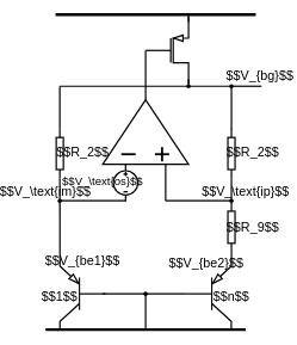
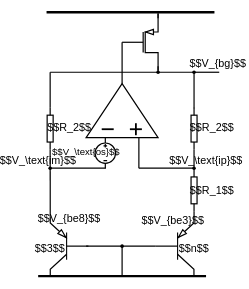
- <mxCell id="28" value="&lt;font style=&quot;font-size: 18px;&quot;&gt;$$R_9$$&lt;/font&gt;" style="text;html=1;align=center;verticalAlign=middle;whiteSpace=wrap;rounded=0;" parent="1" vertex="1"><mxGeometry x="310" y="302" width="60" height="30" as="geometry" /></mxCell>
+ <mxCell id="28" value="&lt;font style=&quot;font-size: 18px;&quot;&gt;$$R_1$$&lt;/font&gt;" style="text;html=1;align=center;verticalAlign=middle;whiteSpace=wrap;rounded=0;" parent="1" vertex="1"><mxGeometry x="310" y="302" width="60" height="30" as="geometry" /></mxCell>
- <mxCell id="34" value="&lt;font style=&quot;font-size: 18px;&quot;&gt;$$V_{be1}$$&lt;/font&gt;" style="text;html=1;align=center;verticalAlign=middle;whiteSpace=wrap;rounded=0;" parent="1" vertex="1"><mxGeometry x="72" y="350" width="60" height="30" as="geometry" /></mxCell>
+ <mxCell id="34" value="&lt;font style=&quot;font-size: 18px;&quot;&gt;$$V_{be8}$$&lt;/font&gt;" style="text;html=1;align=center;verticalAlign=middle;whiteSpace=wrap;rounded=0;" parent="1" vertex="1"><mxGeometry x="72" y="350" width="60" height="30" as="geometry" /></mxCell>
- <mxCell id="35" value="&lt;font style=&quot;font-size: 18px;&quot;&gt;$$V_{be2}$$&lt;/font&gt;" style="text;html=1;align=center;verticalAlign=middle;whiteSpace=wrap;rounded=0;" parent="1" vertex="1"><mxGeometry x="245" y="352" width="60" height="30" as="geometry" /></mxCell>
+ <mxCell id="35" value="&lt;font style=&quot;font-size: 18px;&quot;&gt;$$V_{be3}$$&lt;/font&gt;" style="text;html=1;align=center;verticalAlign=middle;whiteSpace=wrap;rounded=0;" parent="1" vertex="1"><mxGeometry x="245" y="352" width="60" height="30" as="geometry" /></mxCell>
- <mxCell id="31" value="&lt;font style=&quot;font-size: 18px;&quot;&gt;$$1$$&lt;/font&gt;" style="text;html=1;align=center;verticalAlign=middle;whiteSpace=wrap;rounded=0;" parent="1" vertex="1"><mxGeometry x="40" y="400" width="60" height="30" as="geometry" /></mxCell>
+ <mxCell id="31" value="&lt;font style=&quot;font-size: 18px;&quot;&gt;$$3$$&lt;/font&gt;" style="text;html=1;align=center;verticalAlign=middle;whiteSpace=wrap;rounded=0;" parent="1" vertex="1"><mxGeometry x="40" y="400" width="60" height="30" as="geometry" /></mxCell>
